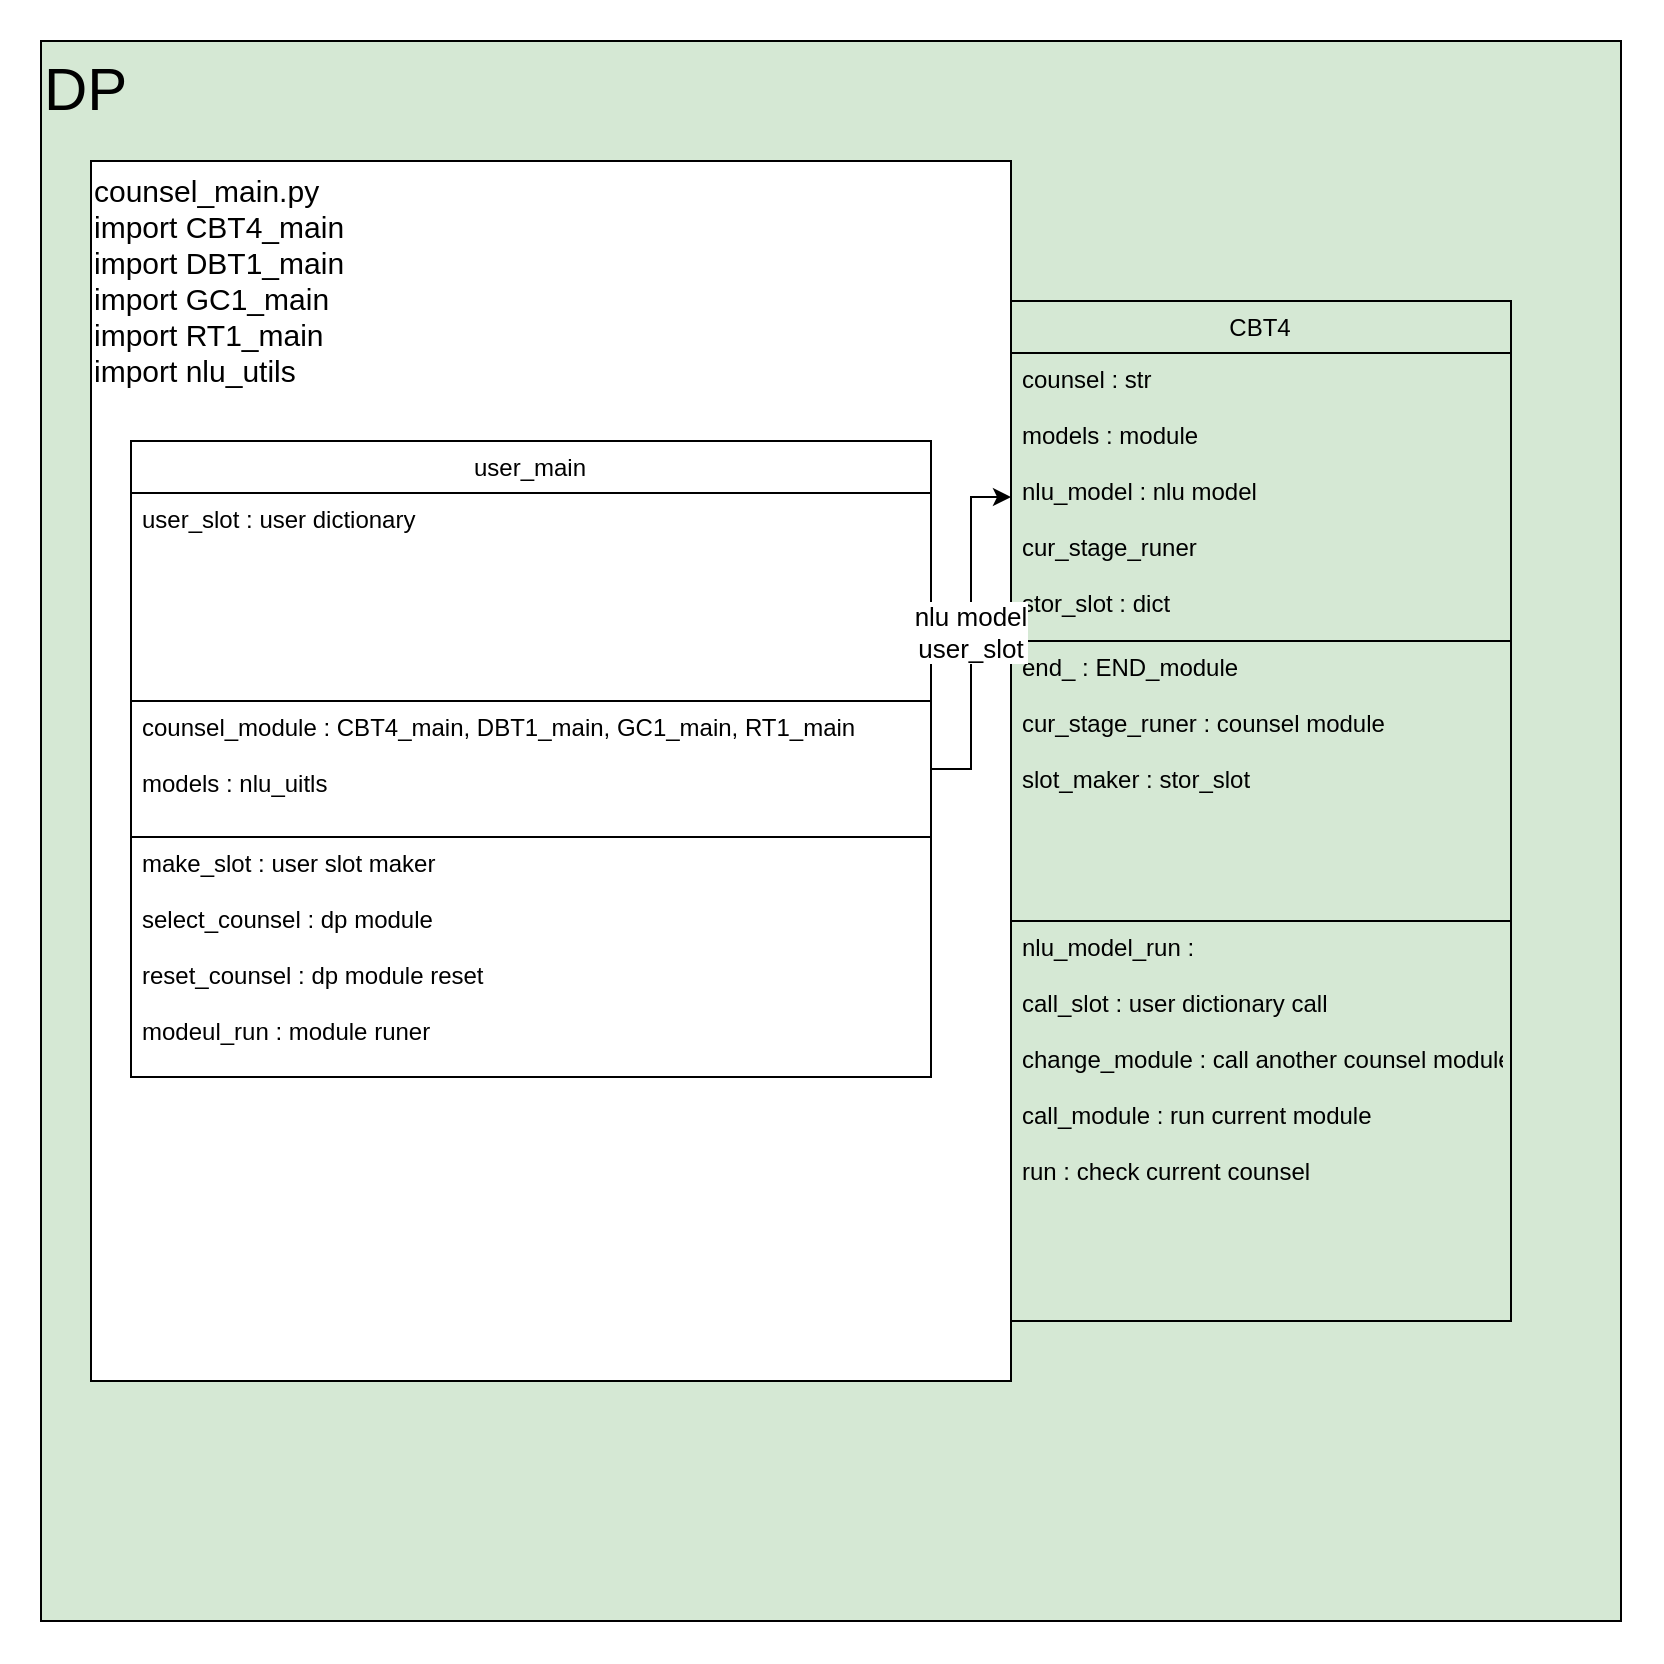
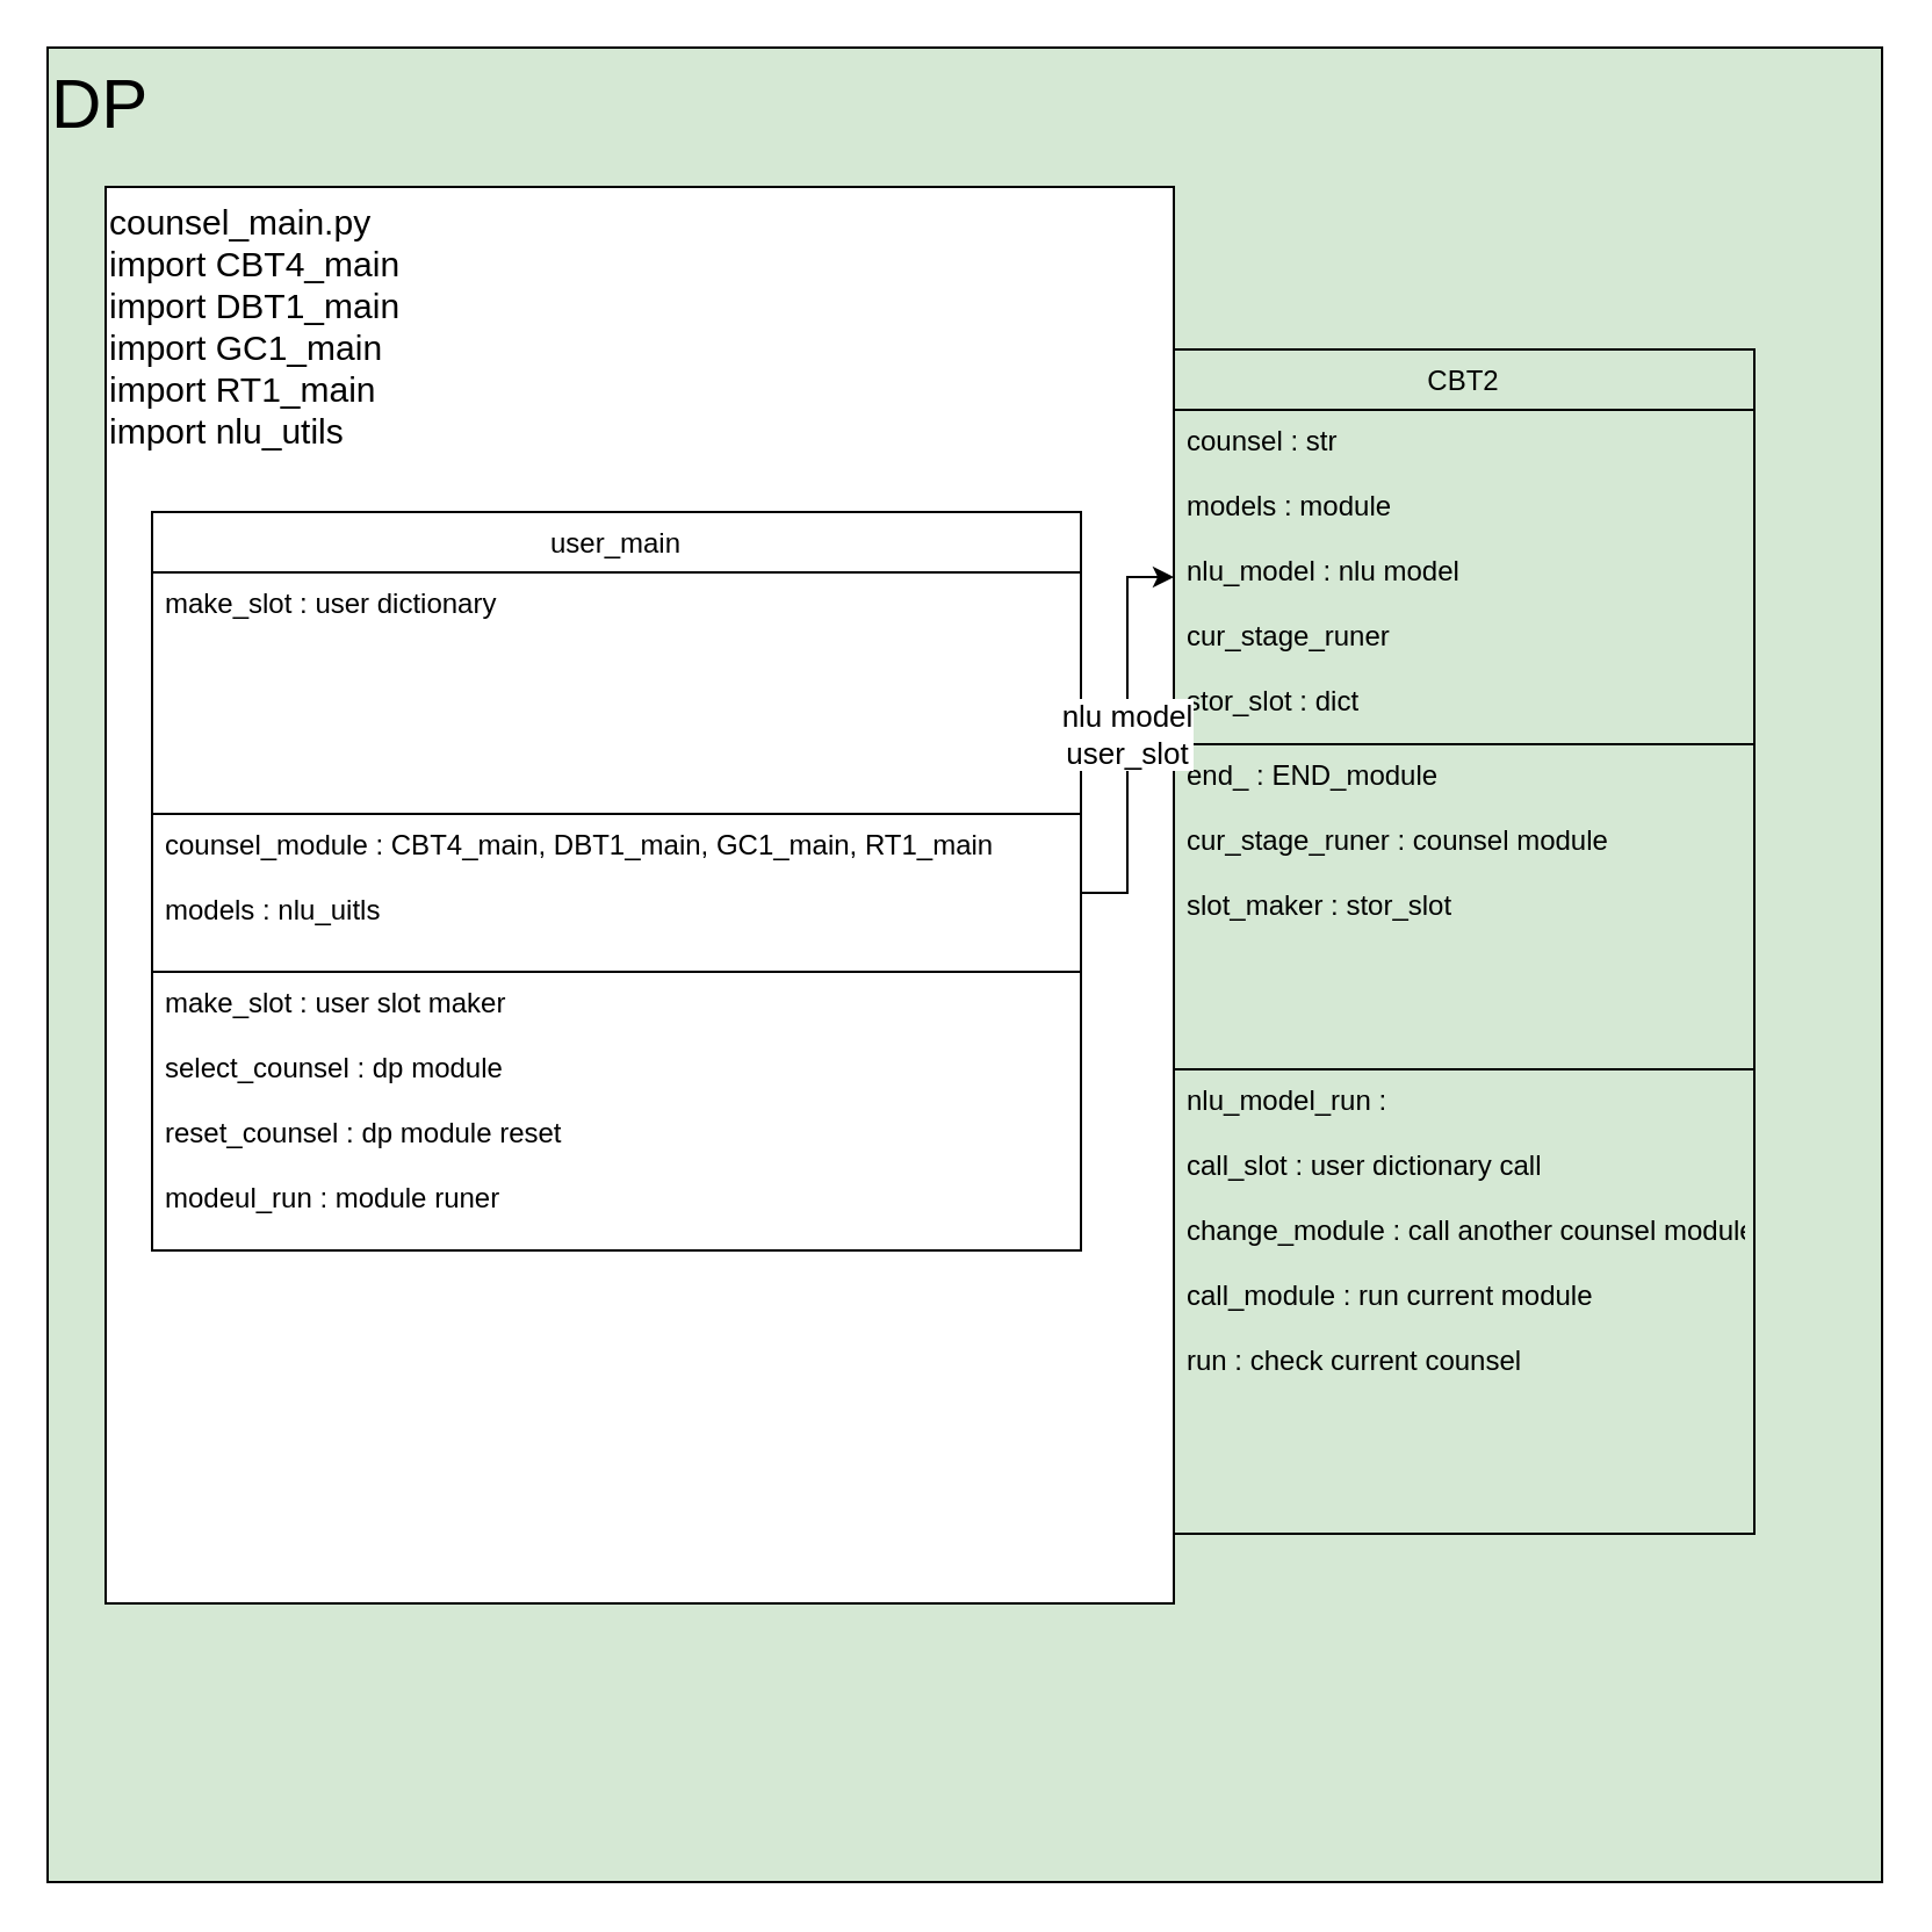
- <mxCell id="8" value="CBT4" style="swimlane;fontStyle=0;childLayout=stackLayout;horizontal=1;startSize=26;fillColor=none;horizontalStack=0;resizeParent=1;resizeParentMax=0;resizeLast=0;collapsible=1;marginBottom=0;shadow=0;sketch=0;strokeColor=default;strokeWidth=1;" vertex="1" parent="1"><mxGeometry x="505" y="150" width="250" height="510" as="geometry" /></mxCell>
+ <mxCell id="8" value="CBT2" style="swimlane;fontStyle=0;childLayout=stackLayout;horizontal=1;startSize=26;fillColor=none;horizontalStack=0;resizeParent=1;resizeParentMax=0;resizeLast=0;collapsible=1;marginBottom=0;shadow=0;sketch=0;strokeColor=default;strokeWidth=1;" vertex="1" parent="1"><mxGeometry x="505" y="150" width="250" height="510" as="geometry" /></mxCell>
- <mxCell id="5" value="user_slot : user dictionary" style="text;strokeColor=none;fillColor=none;align=left;verticalAlign=top;spacingLeft=4;spacingRight=4;overflow=hidden;rotatable=0;points=[[0,0.5],[1,0.5]];portConstraint=eastwest;shadow=0;sketch=0;" vertex="1" parent="4"><mxGeometry y="26" width="400" height="104" as="geometry" /></mxCell>
+ <mxCell id="5" value="make_slot : user dictionary" style="text;strokeColor=none;fillColor=none;align=left;verticalAlign=top;spacingLeft=4;spacingRight=4;overflow=hidden;rotatable=0;points=[[0,0.5],[1,0.5]];portConstraint=eastwest;shadow=0;sketch=0;" vertex="1" parent="4"><mxGeometry y="26" width="400" height="104" as="geometry" /></mxCell>
